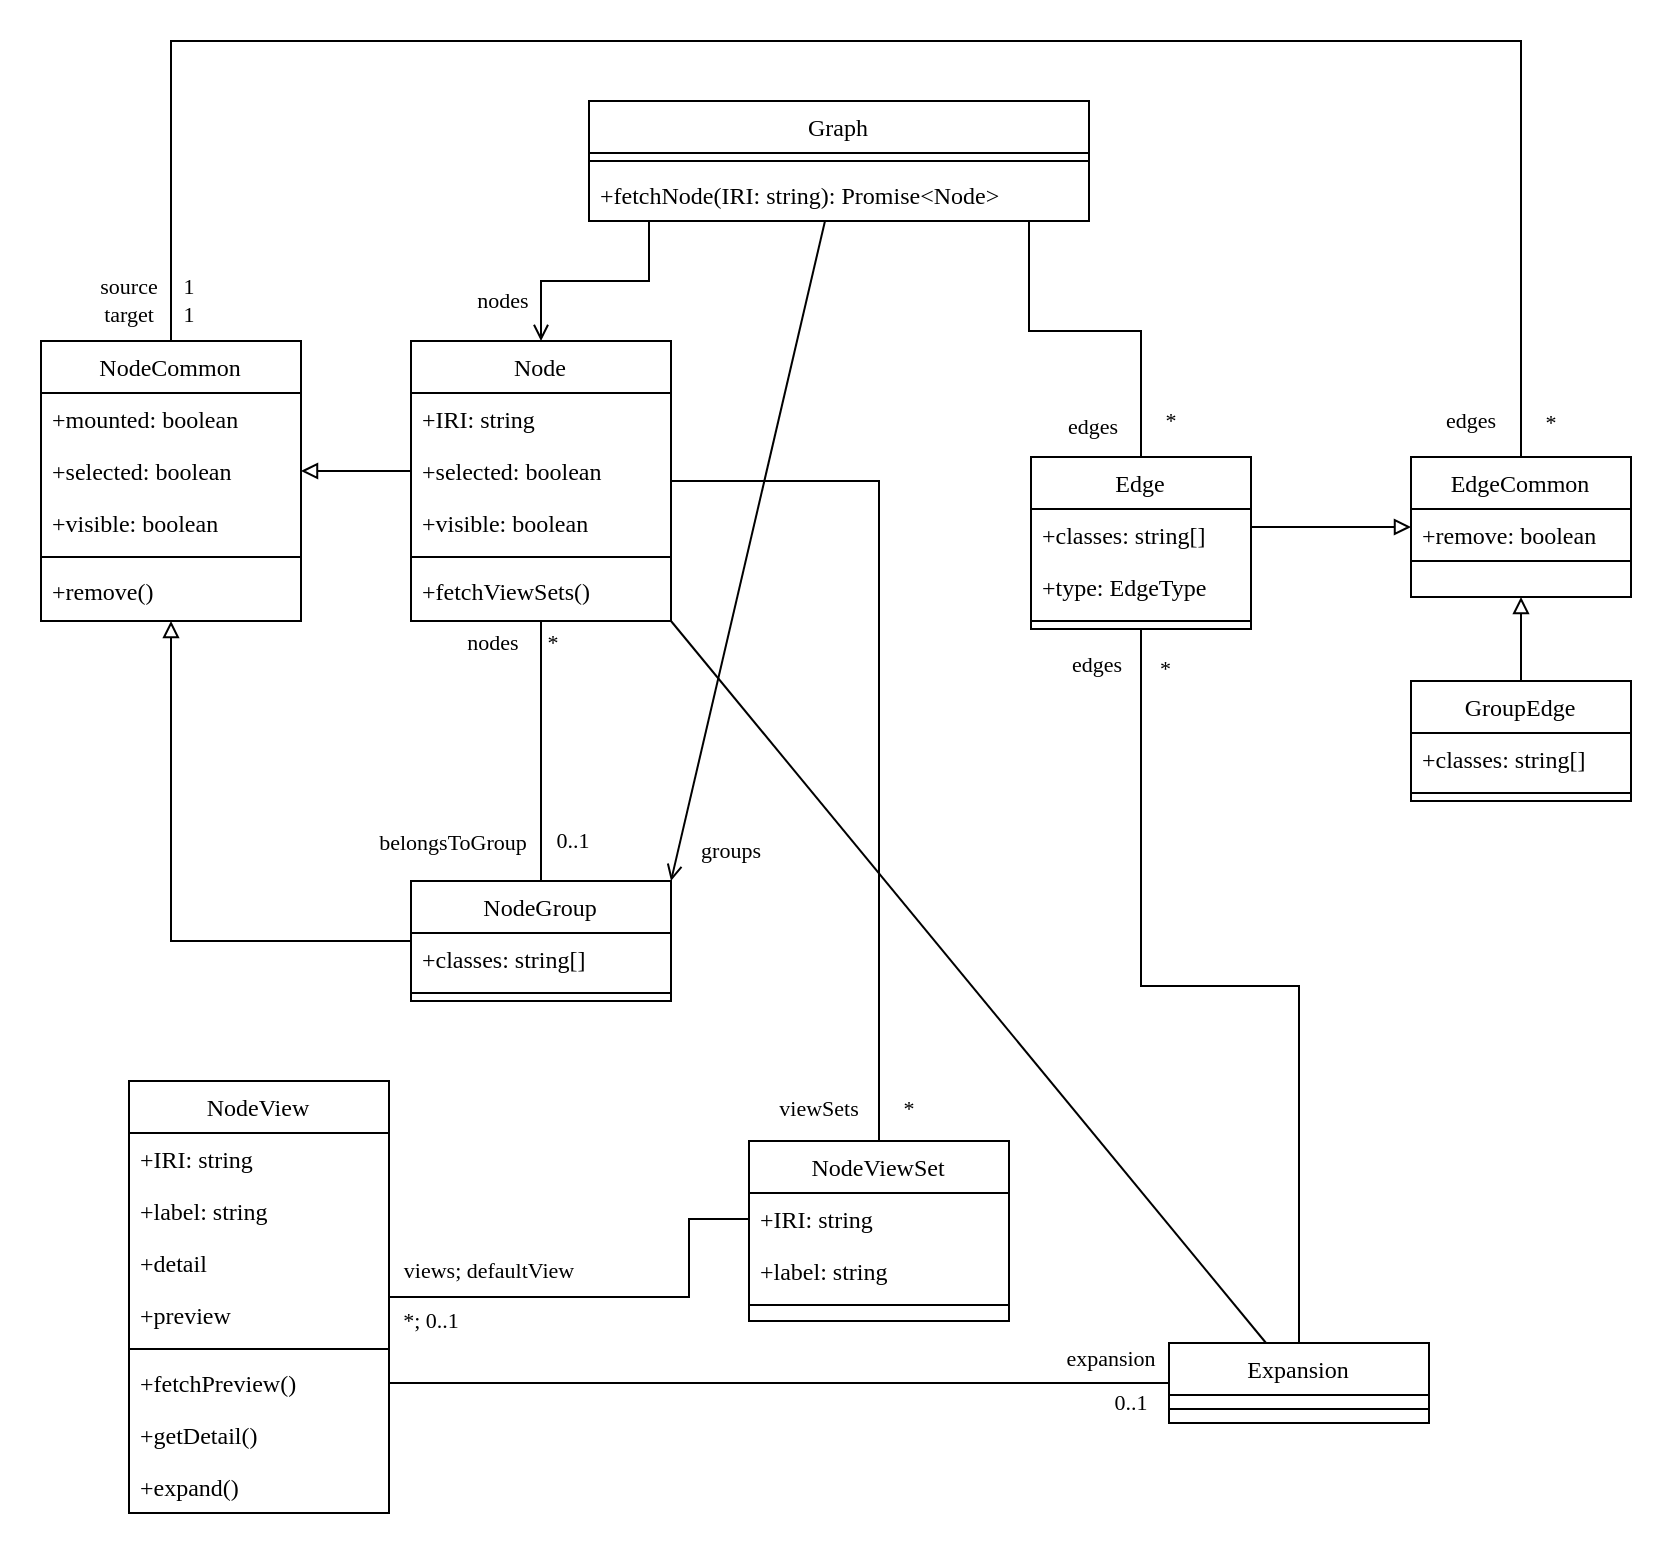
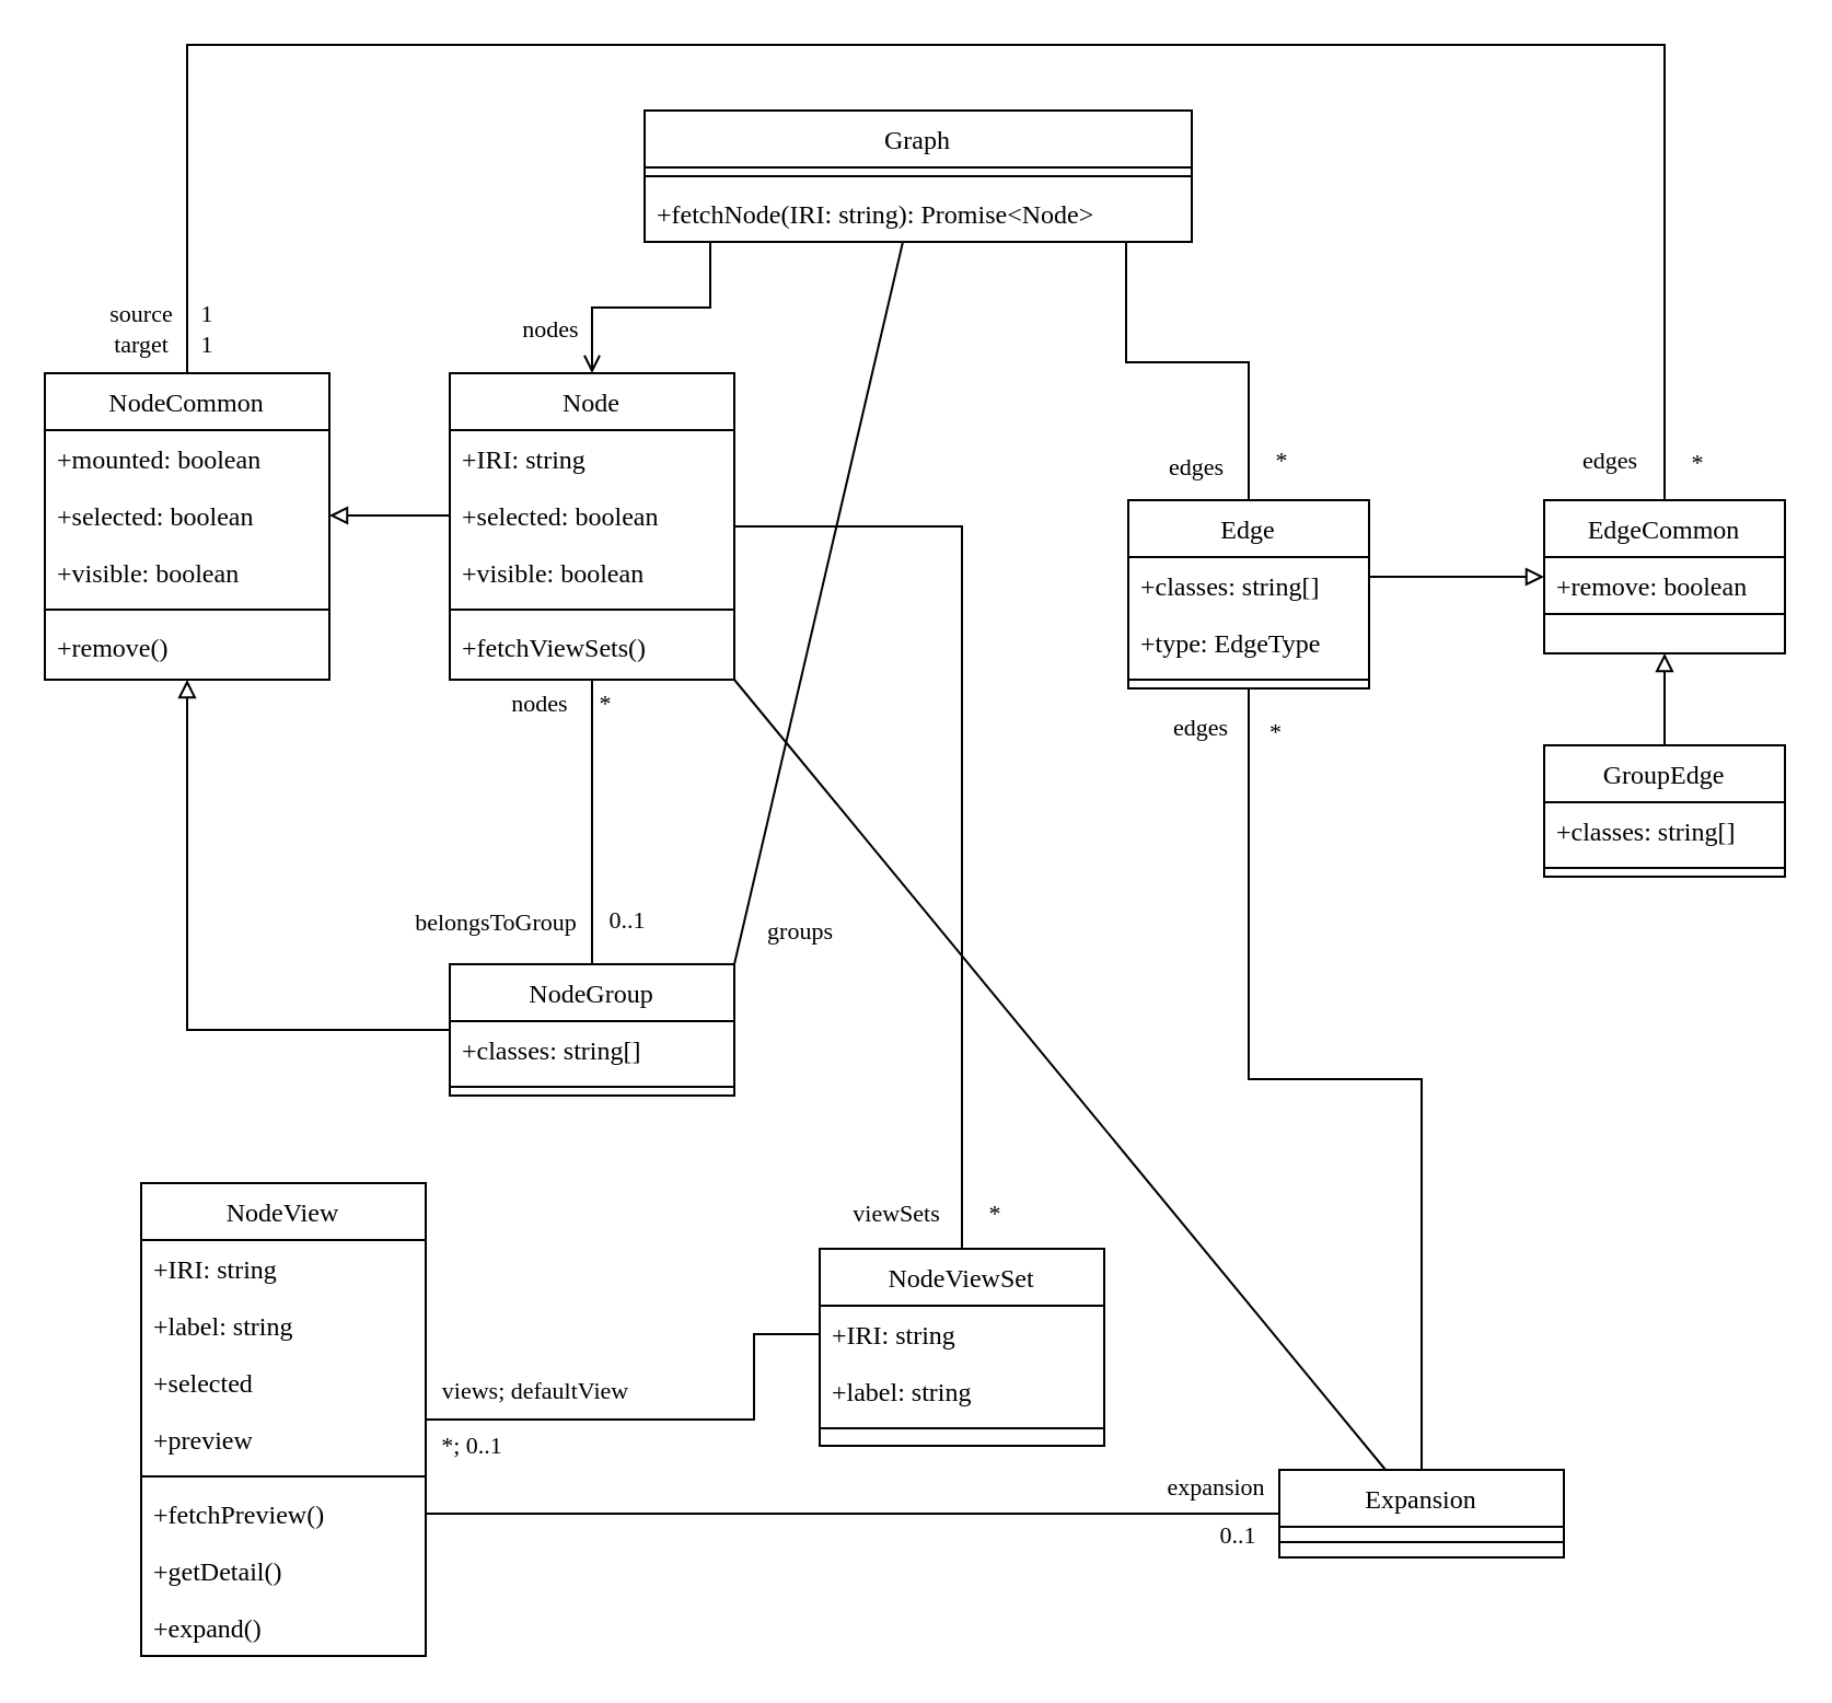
- <mxCell id="13" style="edgeStyle=none;rounded=0;orthogonalLoop=1;jettySize=auto;html=1;entryX=1;entryY=0;entryDx=0;entryDy=0;endArrow=open;endFill=0;fontFamily=CMU Sans Serif Roman;" edge="1" parent="1" source="18" target="36"><mxGeometry relative="1" as="geometry" /></mxCell>
+ <mxCell id="13" style="edgeStyle=none;rounded=0;orthogonalLoop=1;jettySize=auto;html=1;entryX=1;entryY=0;entryDx=0;entryDy=0;endArrow=none;endFill=0;fontFamily=CMU Sans Serif Roman;" edge="1" parent="1" source="18" target="36"><mxGeometry relative="1" as="geometry" /></mxCell>
- <mxCell id="54" value="+detail" style="text;align=left;verticalAlign=top;spacingLeft=4;spacingRight=4;overflow=hidden;rotatable=0;points=[[0,0.5],[1,0.5]];portConstraint=eastwest;fontFamily=CMU Sans Serif Roman;" vertex="1" parent="51"><mxGeometry y="78" width="130" height="26" as="geometry" /></mxCell>
+ <mxCell id="54" value="+selected" style="text;align=left;verticalAlign=top;spacingLeft=4;spacingRight=4;overflow=hidden;rotatable=0;points=[[0,0.5],[1,0.5]];portConstraint=eastwest;fontFamily=CMU Sans Serif Roman;" vertex="1" parent="51"><mxGeometry y="78" width="130" height="26" as="geometry" /></mxCell>
